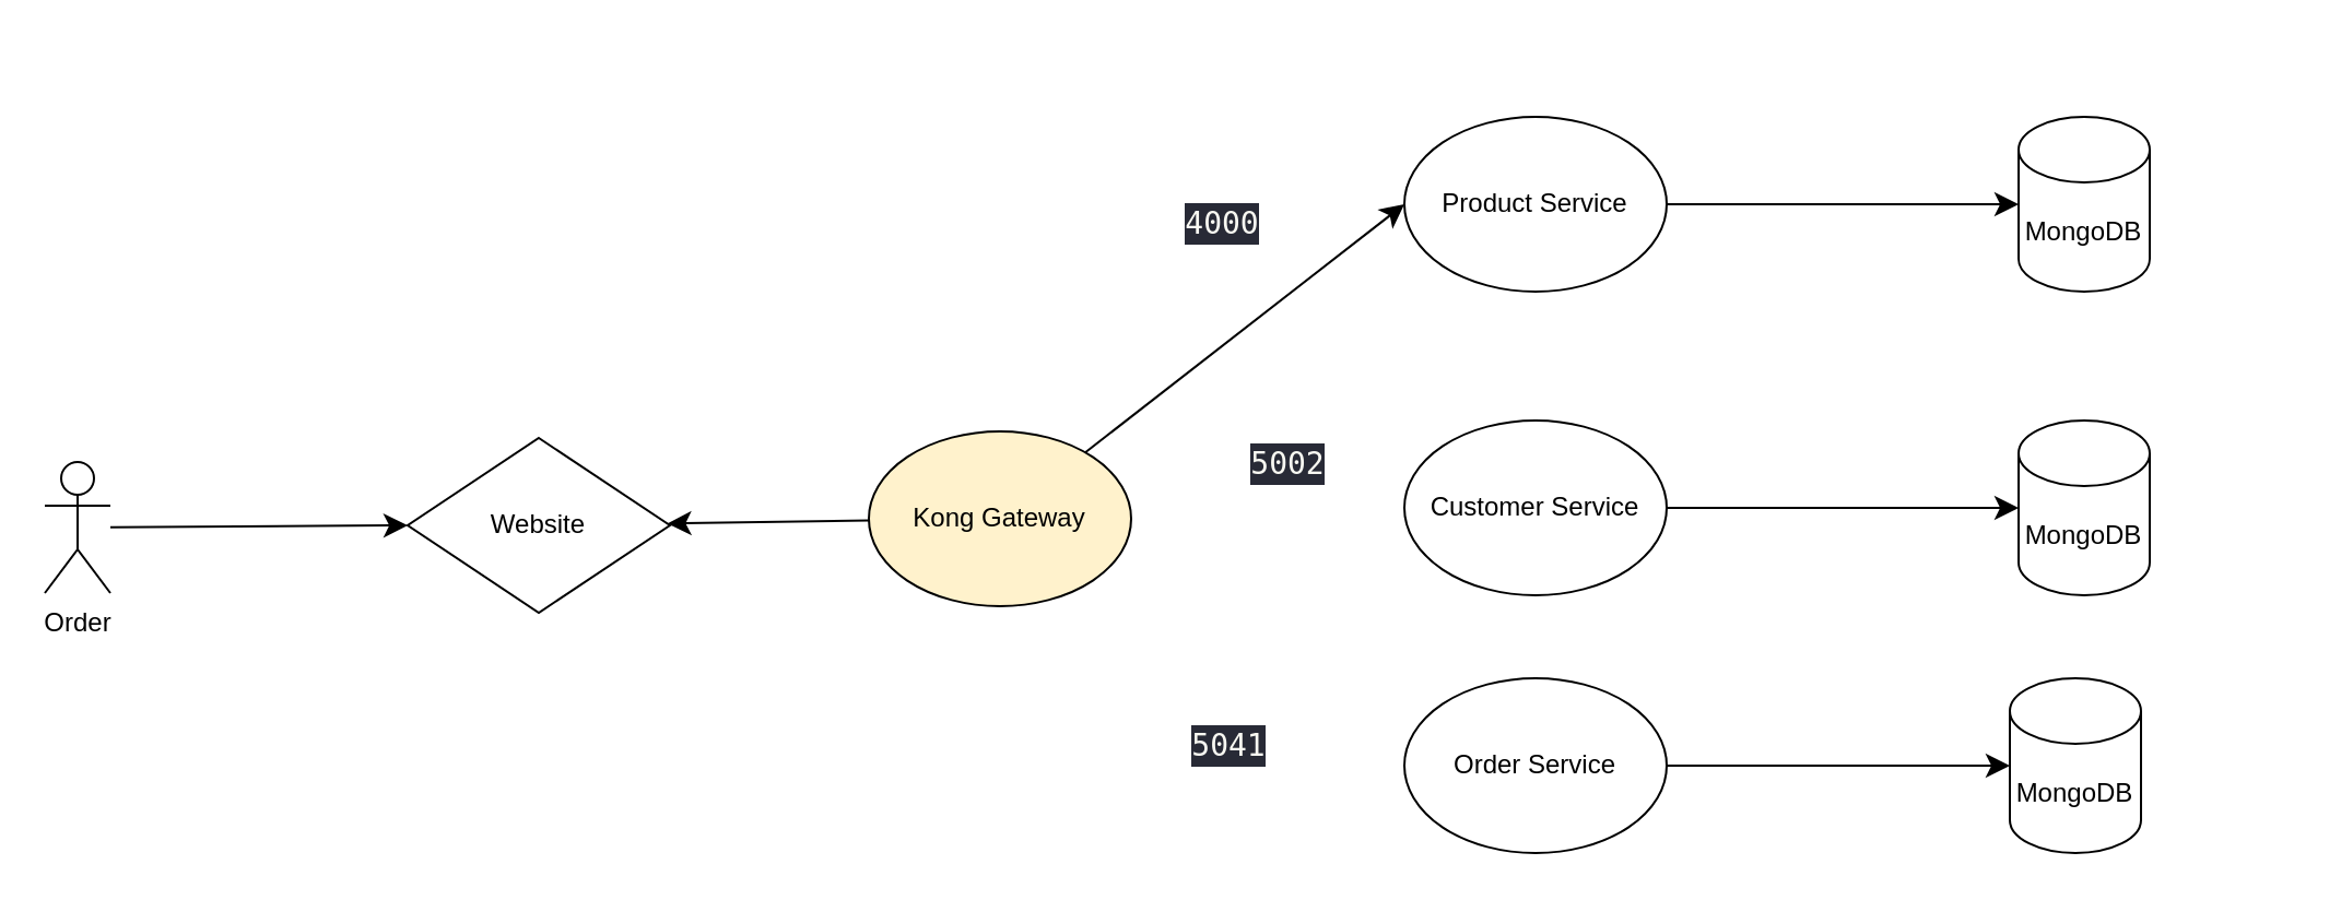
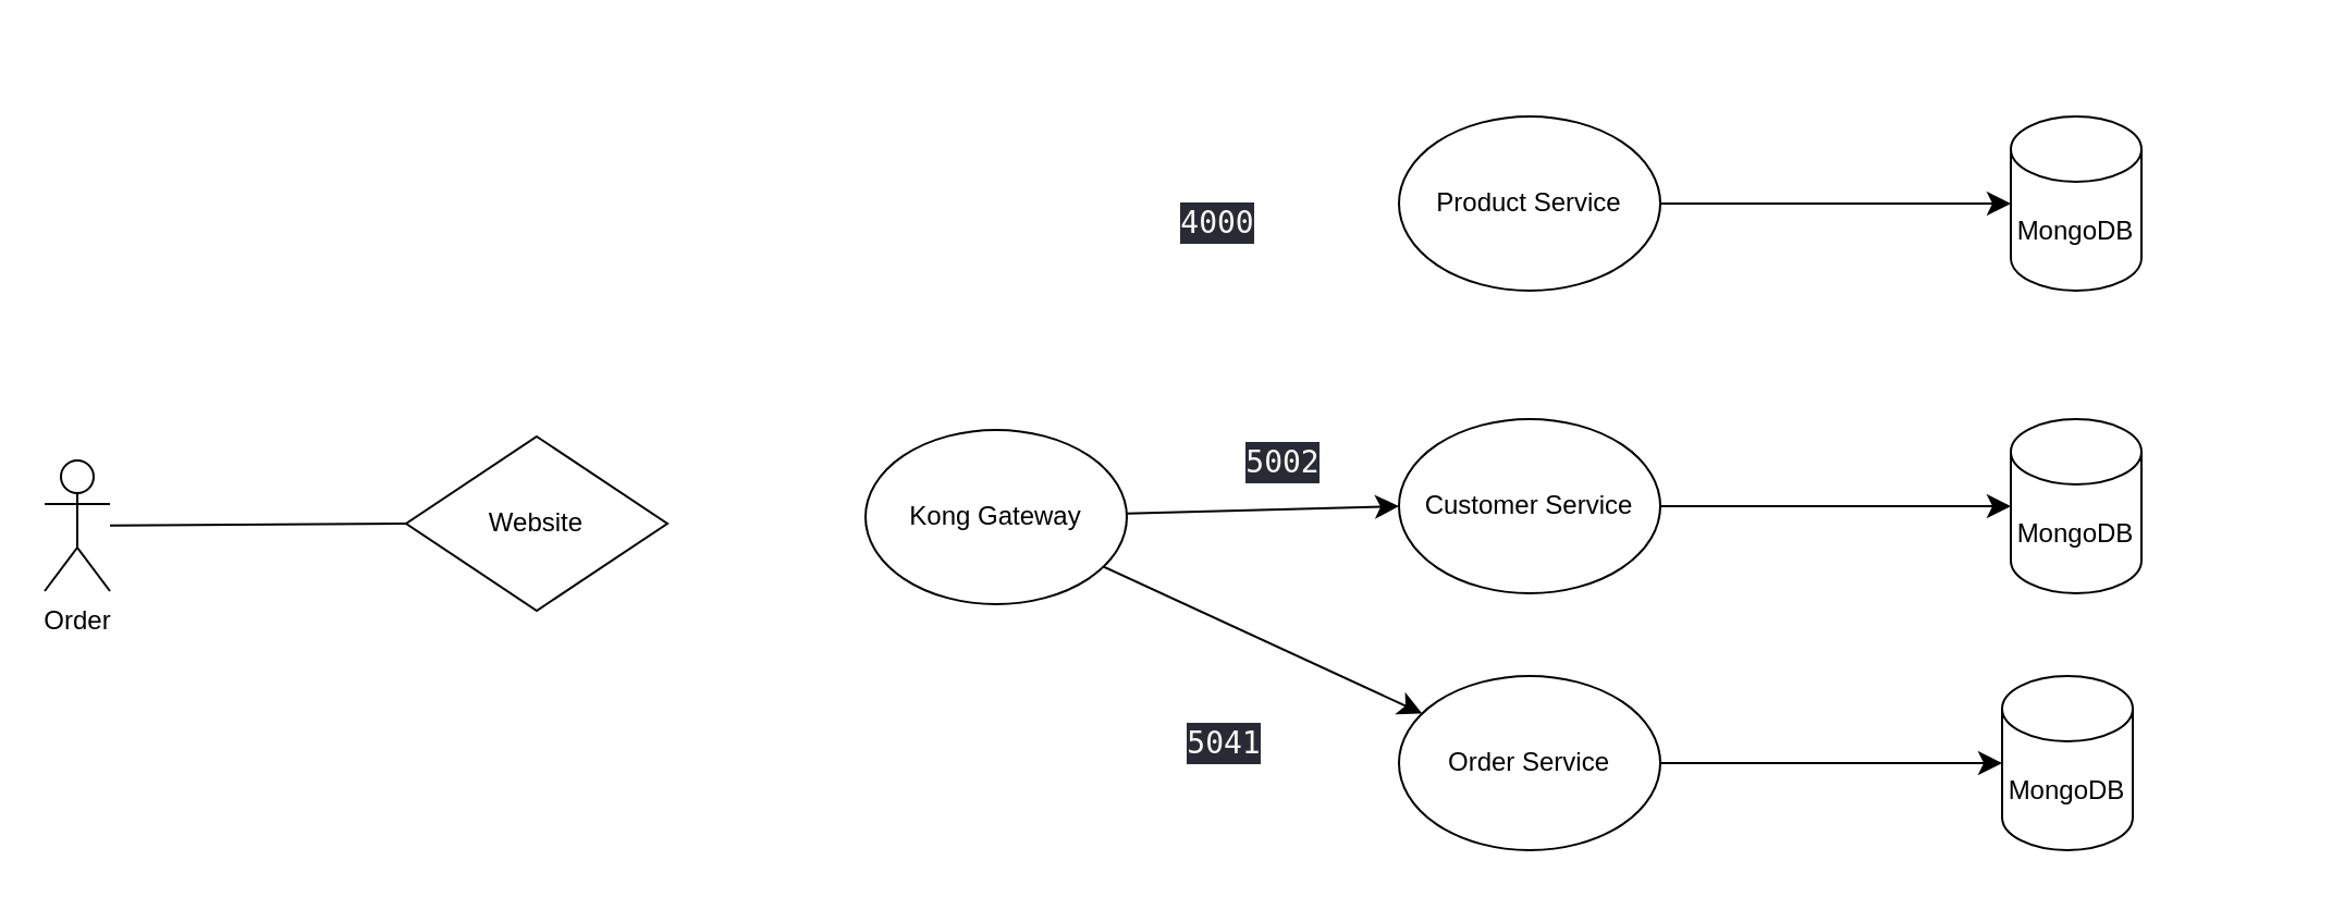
- <mxCell id="2" style="edgeStyle=none;curved=1;rounded=0;orthogonalLoop=1;jettySize=auto;html=1;entryX=0;entryY=0.5;entryDx=0;entryDy=0;fontSize=12;startSize=8;endSize=8;" edge="1" parent="1" source="4" target="8"><mxGeometry relative="1" as="geometry" /></mxCell>
+ <mxCell id="2" style="edgeStyle=none;curved=1;rounded=0;orthogonalLoop=1;jettySize=auto;html=1;fontSize=12;startSize=8;endSize=8;" edge="1" parent="1" source="4" target="11"><mxGeometry relative="1" as="geometry" /></mxCell>
- <mxCell id="4" value="Kong Gateway" style="ellipse;whiteSpace=wrap;html=1;fillColor=#fff2cc;" vertex="1" parent="1"><mxGeometry x="397" y="197" width="120" height="80" as="geometry" /></mxCell>
+ <mxCell id="4" value="Kong Gateway" style="ellipse;whiteSpace=wrap;html=1;" vertex="1" parent="1"><mxGeometry x="397" y="197" width="120" height="80" as="geometry" /></mxCell>
- <mxCell id="3" style="edgeStyle=none;curved=1;rounded=0;orthogonalLoop=1;jettySize=auto;html=1;fontSize=12;startSize=8;endSize=8;" edge="1" parent="1" source="4" target="7"><mxGeometry relative="1" as="geometry" /></mxCell>
+ <mxCell id="3" style="edgeStyle=none;curved=1;rounded=0;orthogonalLoop=1;jettySize=auto;html=1;entryX=0;entryY=0.5;entryDx=0;entryDy=0;fontSize=12;startSize=8;endSize=8;" edge="1" parent="1" source="4" target="14"><mxGeometry relative="1" as="geometry" /></mxCell>
- <mxCell id="5" style="edgeStyle=none;curved=1;rounded=0;orthogonalLoop=1;jettySize=auto;html=1;entryX=0;entryY=0.5;entryDx=0;entryDy=0;fontSize=12;startSize=8;endSize=8;" edge="1" parent="1" source="6" target="7"><mxGeometry relative="1" as="geometry" /></mxCell>
+ <mxCell id="5" style="edgeStyle=none;curved=1;rounded=0;orthogonalLoop=1;jettySize=auto;html=1;entryX=0;entryY=0.5;entryDx=0;entryDy=0;fontSize=12;startSize=8;endSize=8;endArrow=none;" edge="1" parent="1" source="6" target="7"><mxGeometry relative="1" as="geometry" /></mxCell>
